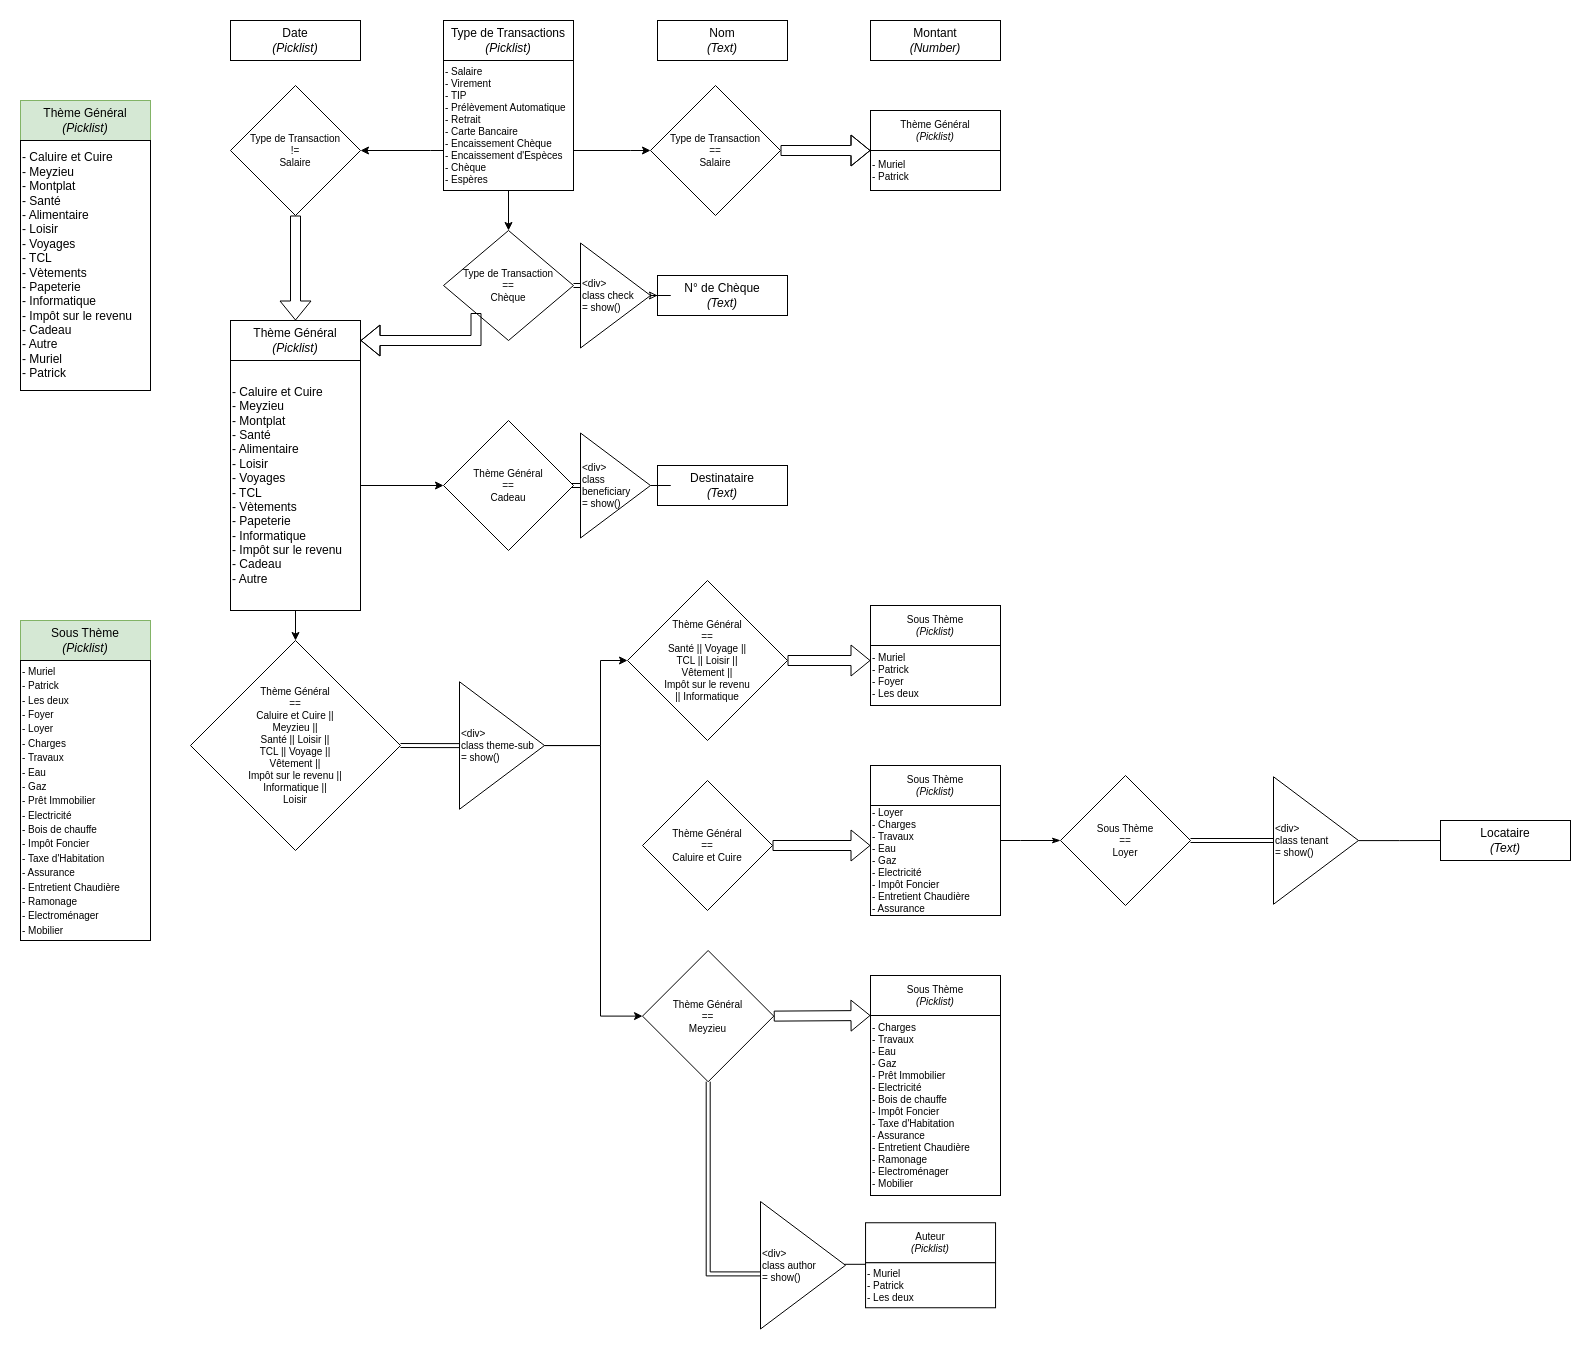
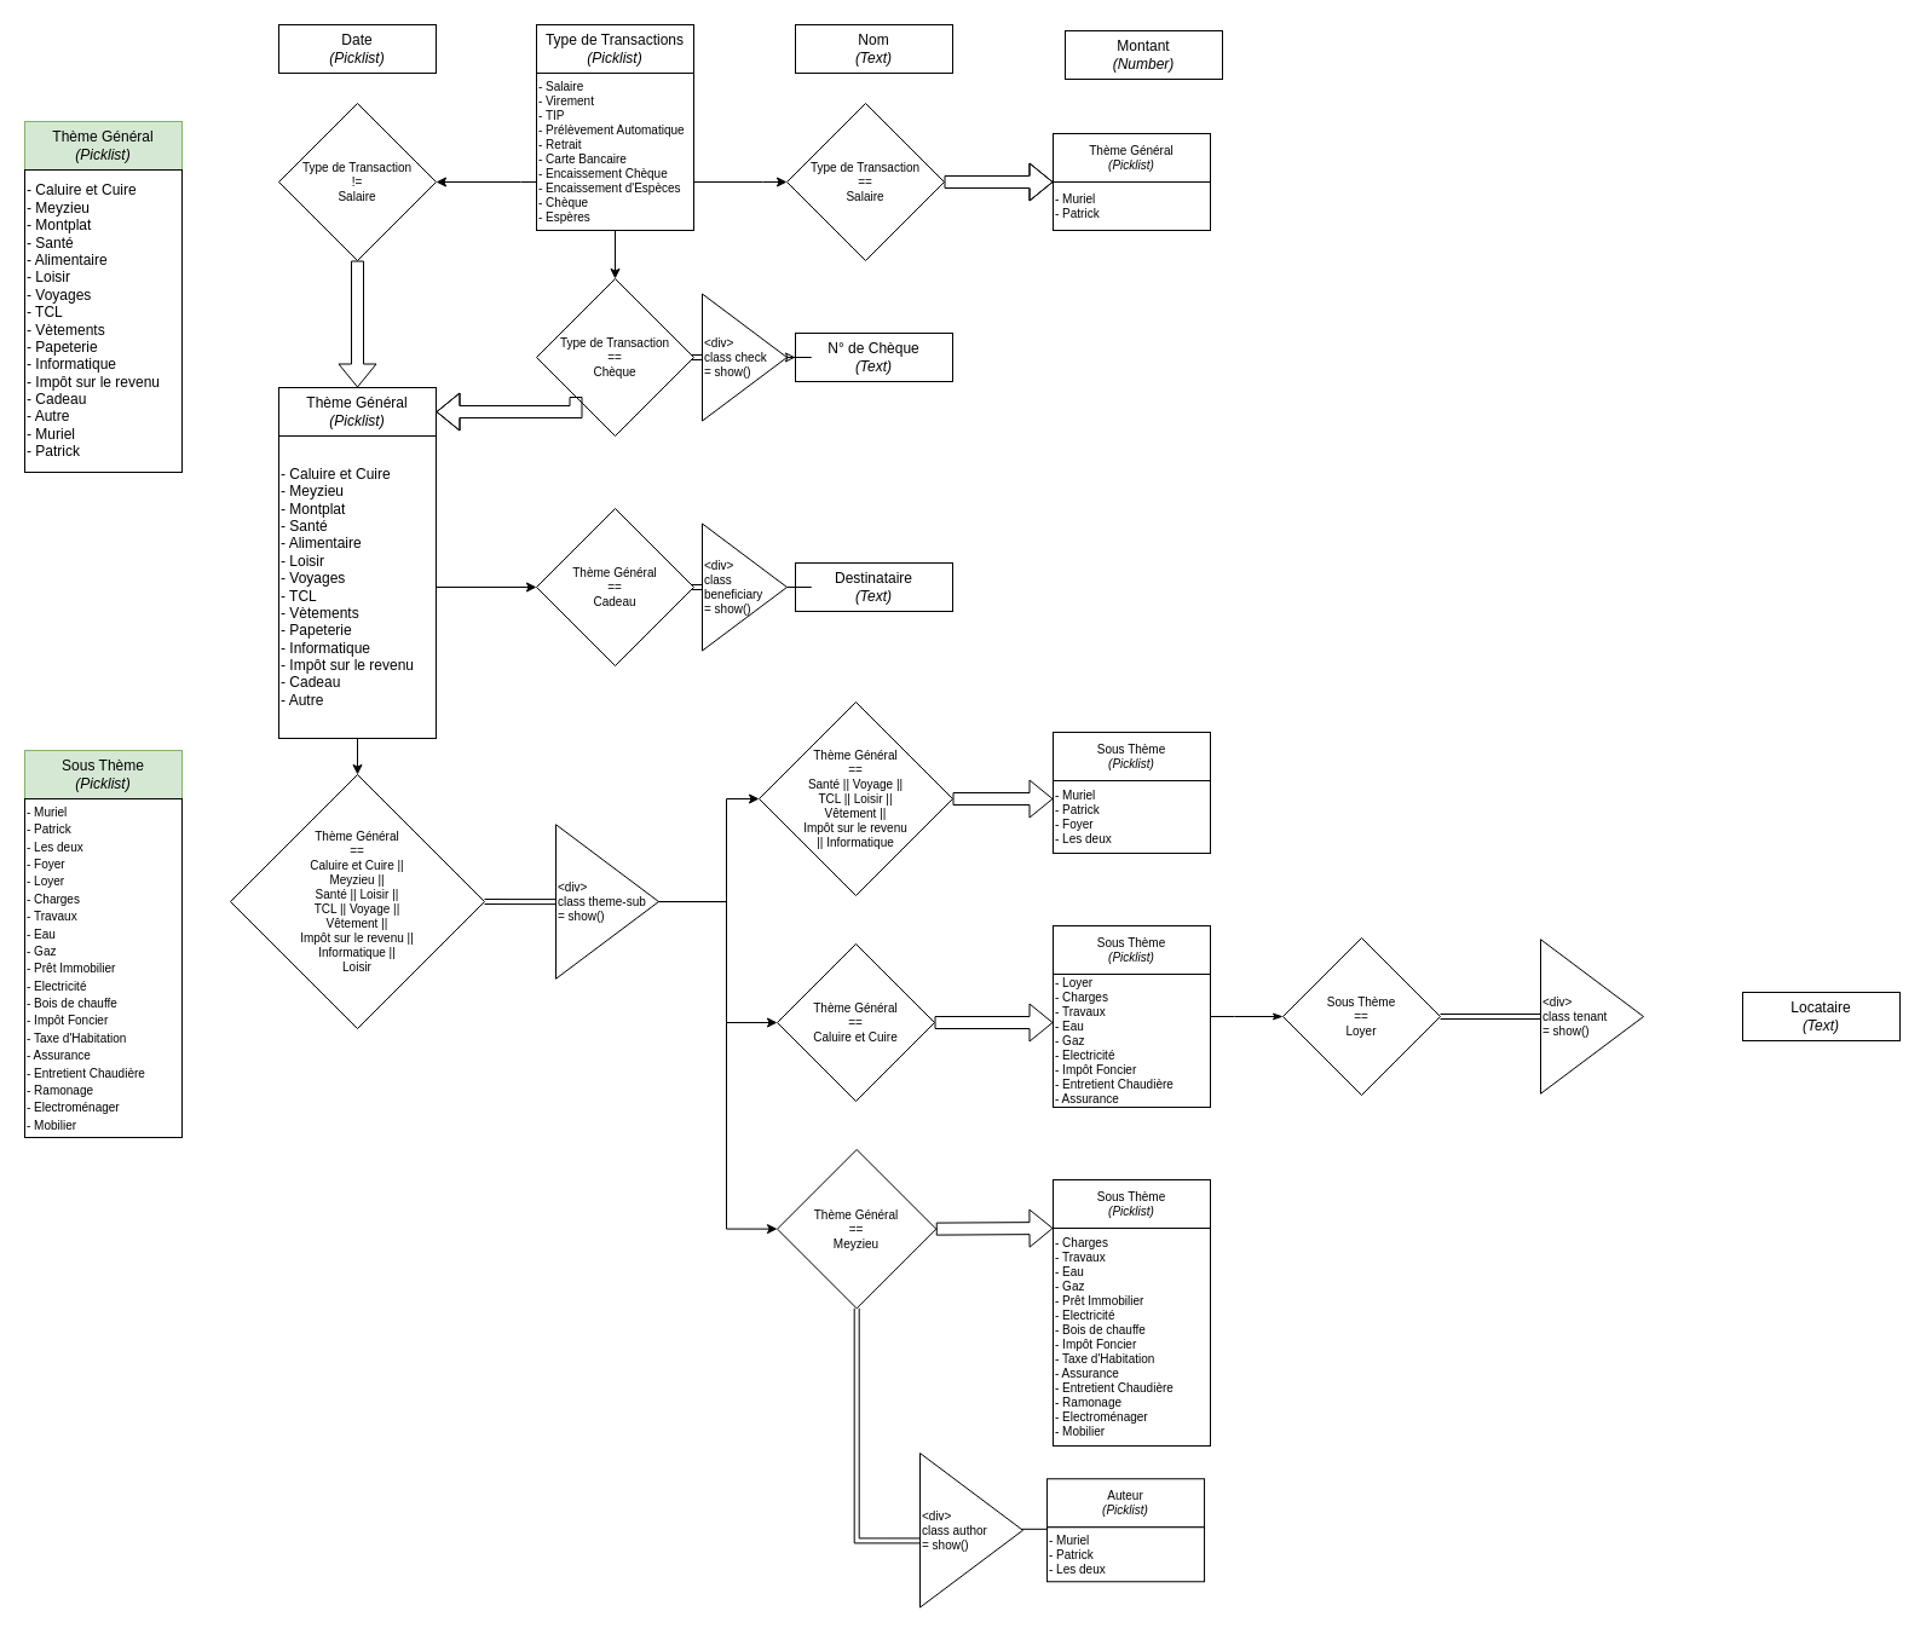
- <mxCell id="10" value="Montant&lt;br&gt;&lt;i&gt;(Number)&lt;/i&gt;" style="rounded=0;whiteSpace=wrap;html=1;" parent="1" vertex="1"><mxGeometry x="870" y="20" width="130" height="40" as="geometry" /></mxCell>
+ <mxCell id="10" value="Montant&lt;br&gt;&lt;i&gt;(Number)&lt;/i&gt;" style="rounded=0;whiteSpace=wrap;html=1;" parent="1" vertex="1"><mxGeometry x="880" y="25" width="130" height="40" as="geometry" /></mxCell>
- <mxCell id="14" value="Type de Transaction&lt;br&gt;==&lt;br&gt;Chèque" style="rhombus;whiteSpace=wrap;html=1;fontSize=10;" parent="1" vertex="1"><mxGeometry x="443" y="230" width="130" height="110" as="geometry" /></mxCell>
+ <mxCell id="14" value="Type de Transaction&lt;br&gt;==&lt;br&gt;Chèque" style="rhombus;whiteSpace=wrap;html=1;fontSize=10;" parent="1" vertex="1"><mxGeometry x="443" y="230" width="130" height="130" as="geometry" /></mxCell>
- <mxCell id="54" style="edgeStyle=orthogonalEdgeStyle;rounded=0;orthogonalLoop=1;jettySize=auto;html=1;entryX=0;entryY=0.5;entryDx=0;entryDy=0;fontSize=10;fontColor=#000000;endArrow=none;endFill=0;" parent="1" source="55" target="11" edge="1"><mxGeometry relative="1" as="geometry" /></mxCell>
+ <mxCell id="20" style="edgeStyle=orthogonalEdgeStyle;rounded=0;orthogonalLoop=1;jettySize=auto;html=1;entryX=0;entryY=0.5;entryDx=0;entryDy=0;fontSize=10;fontColor=#000000;endArrow=classic;endFill=1;exitX=1;exitY=0.5;exitDx=0;exitDy=0;" parent="1" source="22" target="27" edge="1"><mxGeometry relative="1" as="geometry"><Array as="points"><mxPoint x="600" y="745" /><mxPoint x="600" y="845" /></Array></mxGeometry></mxCell>
